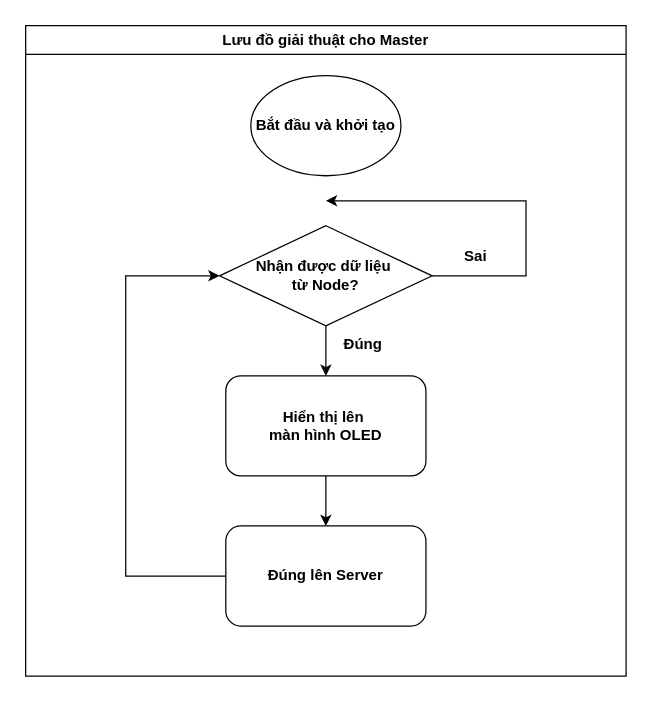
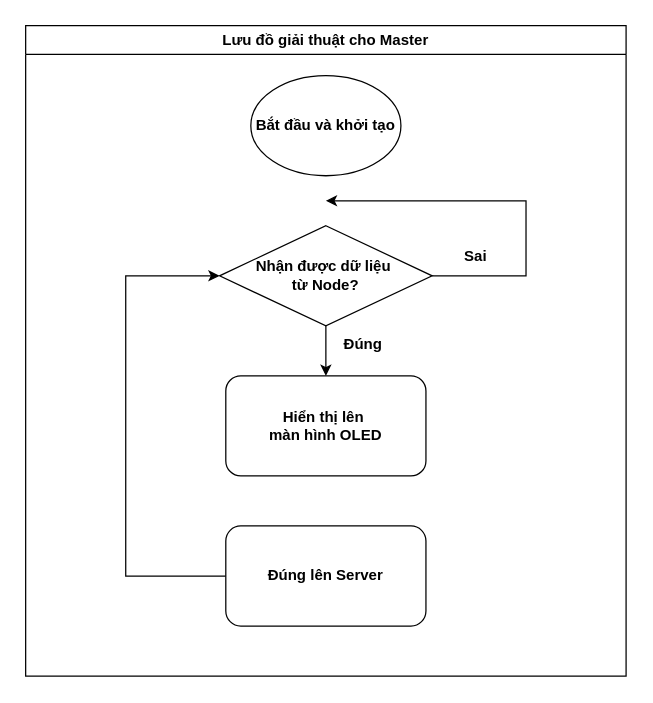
- <mxCell id="3" style="edgeStyle=orthogonalEdgeStyle;rounded=0;orthogonalLoop=1;jettySize=auto;html=1;exitX=0.5;exitY=1;exitDx=0;exitDy=0;entryX=0.5;entryY=0;entryDx=0;entryDy=0;" edge="1" parent="1" source="4" target="9"><mxGeometry relative="1" as="geometry" /></mxCell>
